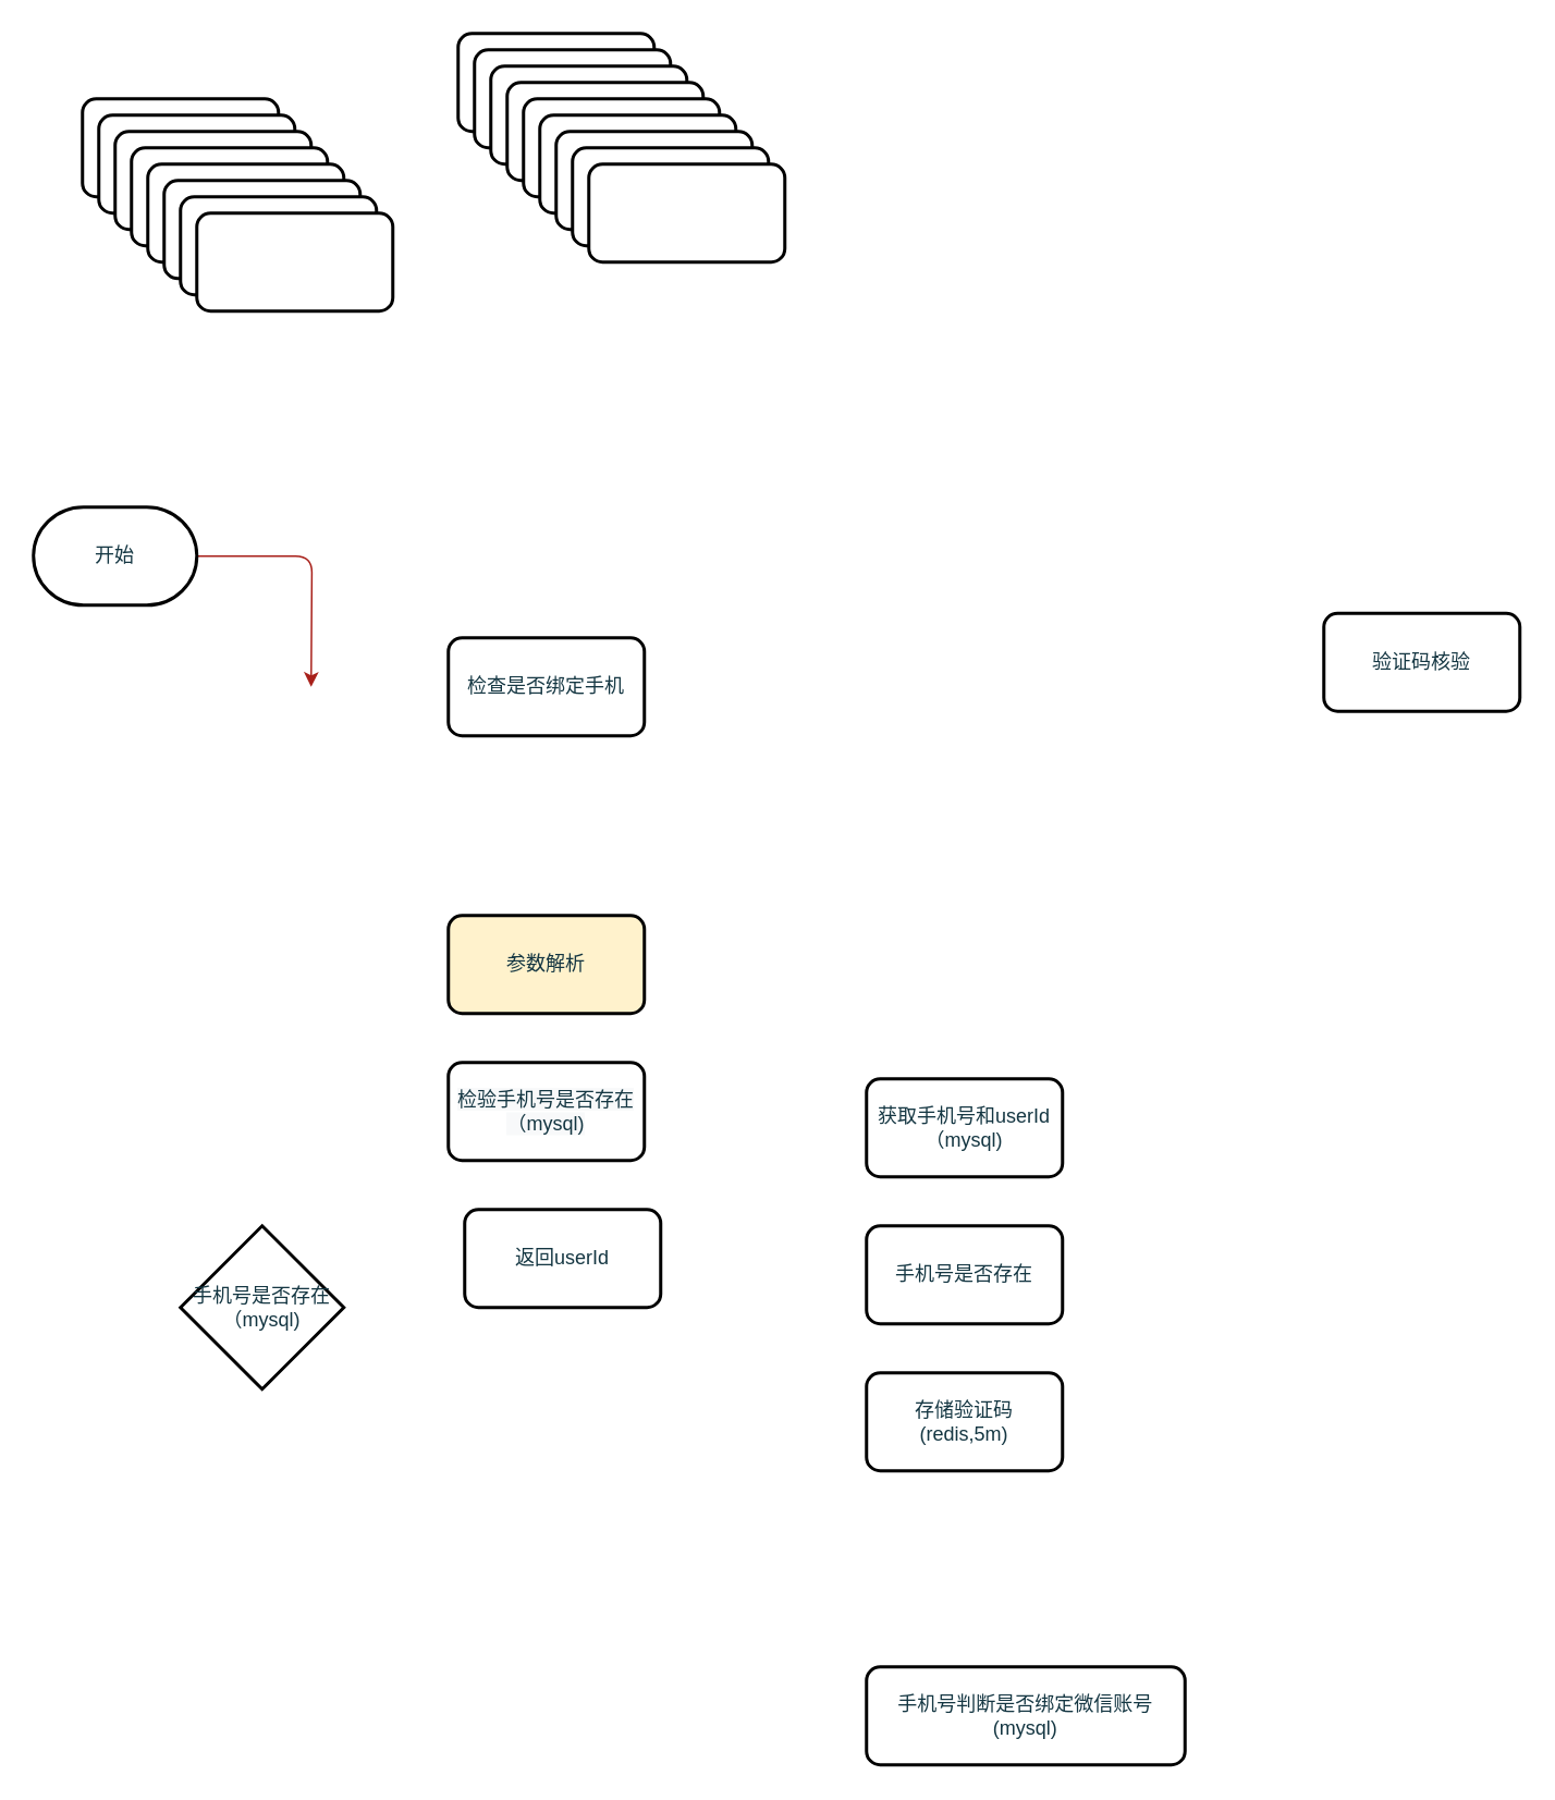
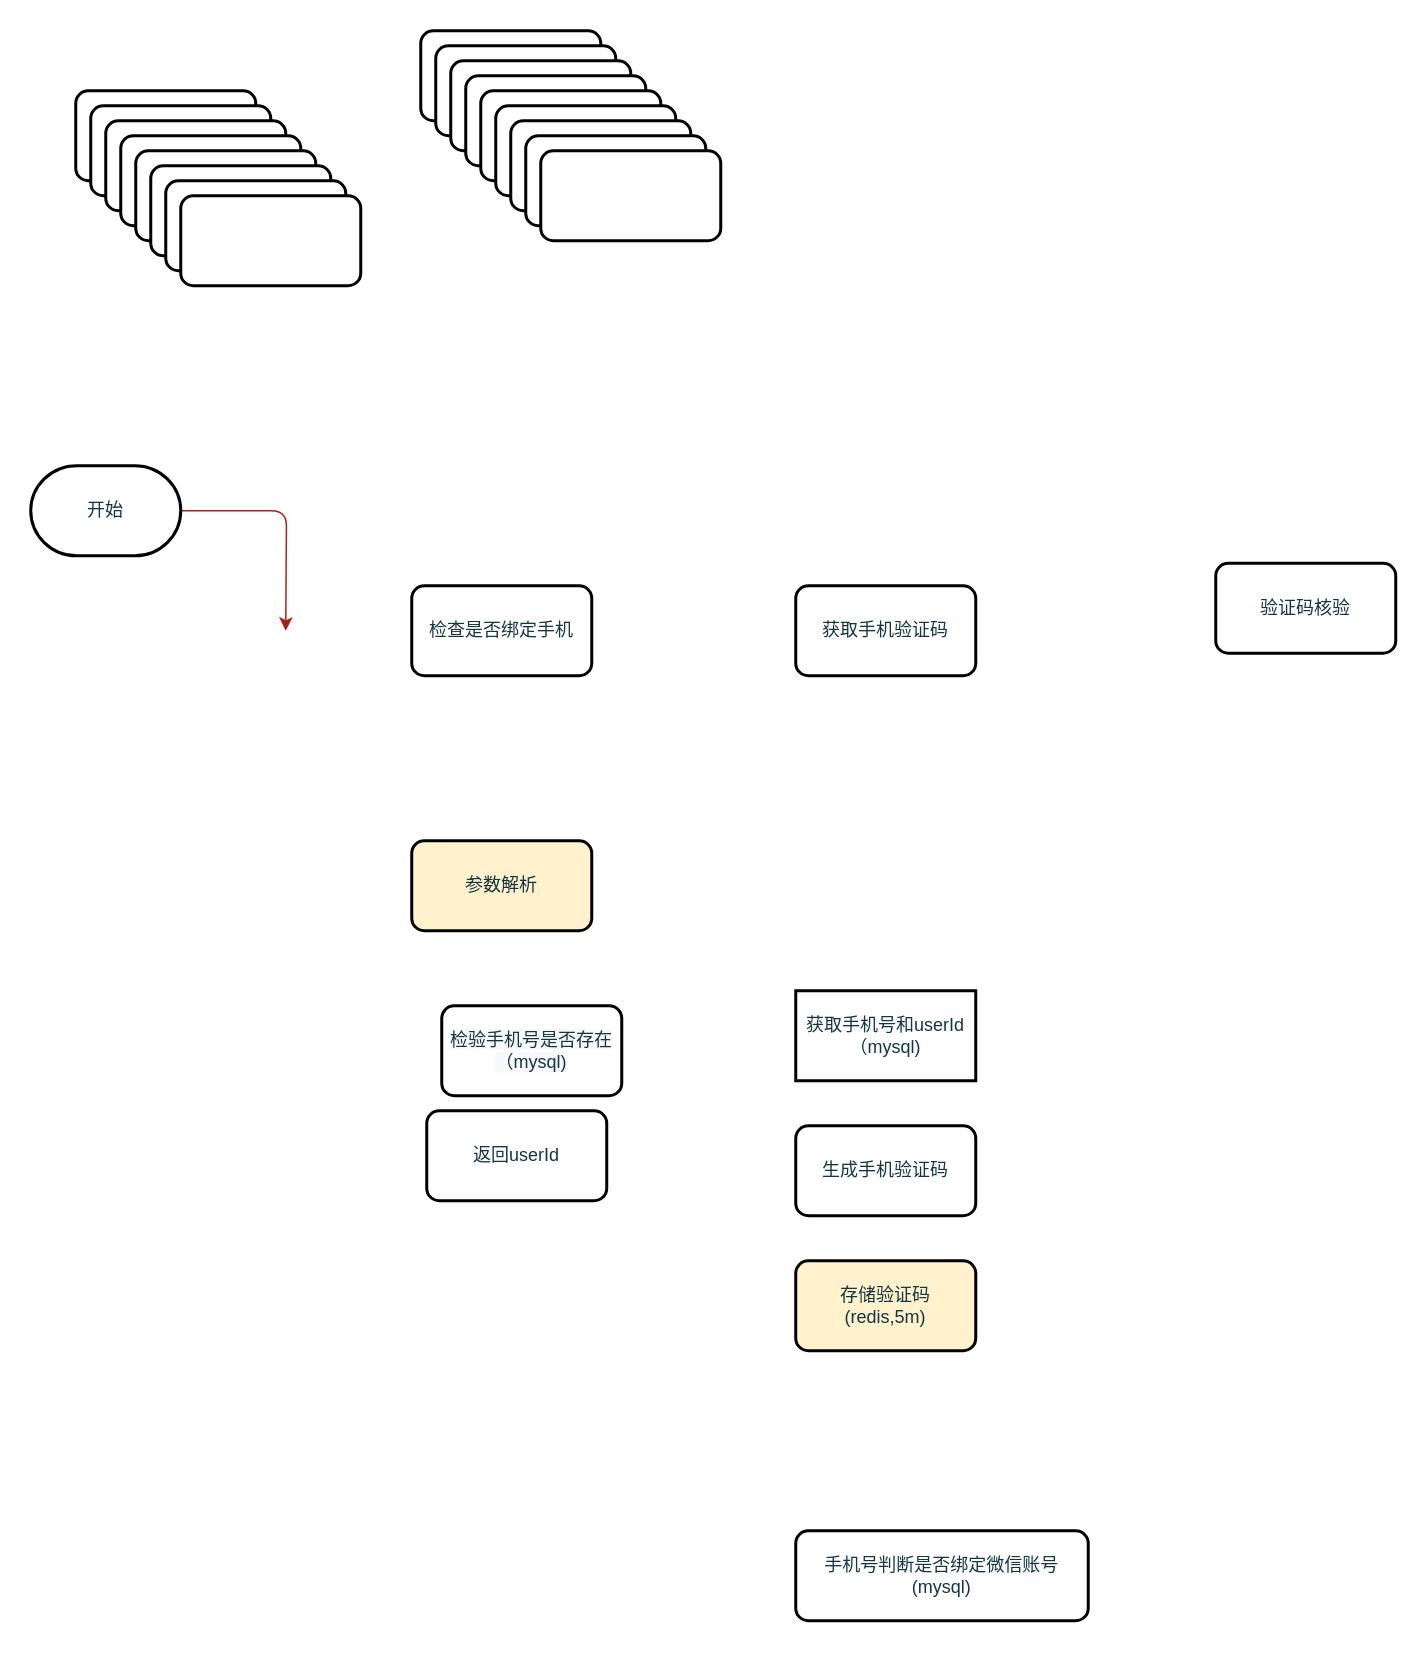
+ <mxCell id="11" value="获取手机验证码" style="whiteSpace=wrap;html=1;rounded=1;fontColor=#143642;strokeWidth=2;fillColor=#FFFFFF;arcSize=14;sketch=0;" vertex="1" parent="1"><mxGeometry x="530" y="390" width="120" height="60" as="geometry" /></mxCell>
- <mxCell id="25" value="&lt;span style=&quot;color: rgb(20 , 54 , 66) ; font-family: &amp;#34;helvetica&amp;#34; ; font-size: 12px ; font-style: normal ; font-weight: 400 ; letter-spacing: normal ; text-align: center ; text-indent: 0px ; text-transform: none ; word-spacing: 0px ; background-color: rgb(248 , 249 , 250) ; display: inline ; float: none&quot;&gt;检验手机号是否存在&lt;/span&gt;&lt;br style=&quot;color: rgb(20 , 54 , 66) ; font-family: &amp;#34;helvetica&amp;#34; ; font-size: 12px ; font-style: normal ; font-weight: 400 ; letter-spacing: normal ; text-align: center ; text-indent: 0px ; text-transform: none ; word-spacing: 0px ; background-color: rgb(248 , 249 , 250)&quot;&gt;&lt;span style=&quot;color: rgb(20 , 54 , 66) ; font-family: &amp;#34;helvetica&amp;#34; ; font-size: 12px ; font-style: normal ; font-weight: 400 ; letter-spacing: normal ; text-align: center ; text-indent: 0px ; text-transform: none ; word-spacing: 0px ; background-color: rgb(248 , 249 , 250) ; display: inline ; float: none&quot;&gt;（mysql)&lt;/span&gt;" style="whiteSpace=wrap;html=1;rounded=1;fontColor=#143642;strokeWidth=2;fillColor=#FFFFFF;arcSize=14;sketch=0;" vertex="1" parent="1"><mxGeometry x="274" y="650" width="120" height="60" as="geometry" /></mxCell>
+ <mxCell id="25" value="&lt;span style=&quot;color: rgb(20 , 54 , 66) ; font-family: &amp;#34;helvetica&amp;#34; ; font-size: 12px ; font-style: normal ; font-weight: 400 ; letter-spacing: normal ; text-align: center ; text-indent: 0px ; text-transform: none ; word-spacing: 0px ; background-color: rgb(248 , 249 , 250) ; display: inline ; float: none&quot;&gt;检验手机号是否存在&lt;/span&gt;&lt;br style=&quot;color: rgb(20 , 54 , 66) ; font-family: &amp;#34;helvetica&amp;#34; ; font-size: 12px ; font-style: normal ; font-weight: 400 ; letter-spacing: normal ; text-align: center ; text-indent: 0px ; text-transform: none ; word-spacing: 0px ; background-color: rgb(248 , 249 , 250)&quot;&gt;&lt;span style=&quot;color: rgb(20 , 54 , 66) ; font-family: &amp;#34;helvetica&amp;#34; ; font-size: 12px ; font-style: normal ; font-weight: 400 ; letter-spacing: normal ; text-align: center ; text-indent: 0px ; text-transform: none ; word-spacing: 0px ; background-color: rgb(248 , 249 , 250) ; display: inline ; float: none&quot;&gt;（mysql)&lt;/span&gt;" style="whiteSpace=wrap;html=1;rounded=1;fontColor=#143642;strokeWidth=2;fillColor=#FFFFFF;arcSize=14;sketch=0;" vertex="1" parent="1"><mxGeometry x="294" y="670" width="120" height="60" as="geometry" /></mxCell>
- <mxCell id="30" value="获取手机号和userId&lt;br&gt;（mysql)" style="whiteSpace=wrap;html=1;rounded=1;fontColor=#143642;strokeWidth=2;fillColor=#FFFFFF;arcSize=14;sketch=0;" vertex="1" parent="1"><mxGeometry x="530" y="660" width="120" height="60" as="geometry" /></mxCell>
+ <mxCell id="30" value="获取手机号和userId&lt;br&gt;（mysql)" style="whiteSpace=wrap;html=1;fontColor=#143642;strokeWidth=2;fillColor=#FFFFFF;arcSize=14;sketch=0;rounded=0;" vertex="1" parent="1"><mxGeometry x="530" y="660" width="120" height="60" as="geometry" /></mxCell>
- <mxCell id="29" value="手机号是否存在" style="whiteSpace=wrap;html=1;rounded=1;fontColor=#143642;strokeWidth=2;fillColor=#FFFFFF;arcSize=14;sketch=0;" vertex="1" parent="1"><mxGeometry x="530" y="750" width="120" height="60" as="geometry" /></mxCell>
+ <mxCell id="29" value="生成手机验证码" style="whiteSpace=wrap;html=1;rounded=1;fontColor=#143642;strokeWidth=2;fillColor=#FFFFFF;arcSize=14;sketch=0;" vertex="1" parent="1"><mxGeometry x="530" y="750" width="120" height="60" as="geometry" /></mxCell>
- <mxCell id="27" value="手机号是否存在&lt;br&gt;（mysql)" style="strokeWidth=2;html=1;shape=mxgraph.flowchart.decision;whiteSpace=wrap;rounded=0;labelBackgroundColor=none;sketch=0;fontColor=#143642;fillColor=#FFFFFF;" vertex="1" parent="1"><mxGeometry x="110" y="750" width="100" height="100" as="geometry" /></mxCell>
- <mxCell id="28" value="存储验证码&lt;br&gt;(redis,5m)" style="whiteSpace=wrap;html=1;rounded=1;fontColor=#143642;strokeWidth=2;fillColor=#FFFFFF;arcSize=14;sketch=0;" vertex="1" parent="1"><mxGeometry x="530" y="840" width="120" height="60" as="geometry" /></mxCell>
+ <mxCell id="28" value="存储验证码&lt;br&gt;(redis,5m)" style="whiteSpace=wrap;html=1;rounded=1;fontColor=#143642;strokeWidth=2;fillColor=#fff2cc;arcSize=14;sketch=0;" vertex="1" parent="1"><mxGeometry x="530" y="840" width="120" height="60" as="geometry" /></mxCell>
